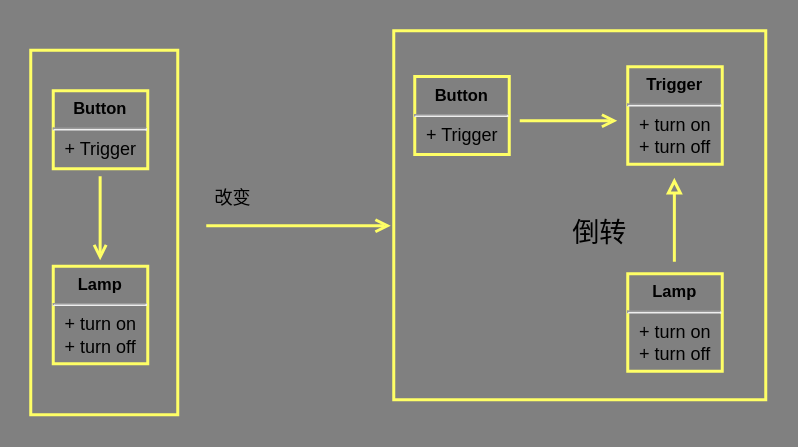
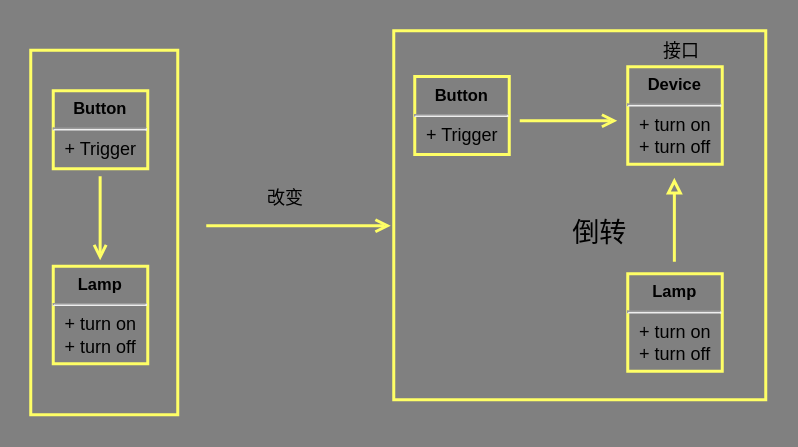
+ <mxCell id="15" value="接口" style="text;html=1;strokeColor=none;fillColor=none;align=center;verticalAlign=middle;whiteSpace=wrap;rounded=0;" vertex="1" parent="1"><mxGeometry x="434" y="24" width="40" height="20" as="geometry" /></mxCell>
- <mxCell id="12" value="&lt;p style=&quot;margin: 6px 0px 0px ; text-align: center ; font-size: 11px&quot;&gt;&lt;b&gt;&lt;font style=&quot;font-size: 11px&quot;&gt;Trigger&lt;/font&gt;&lt;/b&gt;&lt;/p&gt;&lt;hr style=&quot;font-size: 11px&quot;&gt;&lt;p style=&quot;margin: 0px ; margin-left: 8px&quot;&gt;+ turn on&lt;/p&gt;&lt;p style=&quot;margin: 0px ; margin-left: 8px&quot;&gt;+ turn off&lt;/p&gt;" style="align=left;overflow=fill;html=1;dropTarget=0;strokeColor=#FFFF66;strokeWidth=2;fillColor=#808080;" vertex="1" parent="1"><mxGeometry x="418" y="44" width="63" height="65" as="geometry" /></mxCell>
+ <mxCell id="12" value="&lt;p style=&quot;margin: 6px 0px 0px ; text-align: center ; font-size: 11px&quot;&gt;&lt;b&gt;&lt;font style=&quot;font-size: 11px&quot;&gt;Device&lt;/font&gt;&lt;/b&gt;&lt;/p&gt;&lt;hr style=&quot;font-size: 11px&quot;&gt;&lt;p style=&quot;margin: 0px ; margin-left: 8px&quot;&gt;+ turn on&lt;/p&gt;&lt;p style=&quot;margin: 0px ; margin-left: 8px&quot;&gt;+ turn off&lt;/p&gt;" style="align=left;overflow=fill;html=1;dropTarget=0;strokeColor=#FFFF66;strokeWidth=2;fillColor=#808080;" vertex="1" parent="1"><mxGeometry x="418" y="44" width="63" height="65" as="geometry" /></mxCell>
- <mxCell id="13" value="改变" style="text;html=1;strokeColor=none;fillColor=none;align=center;verticalAlign=middle;whiteSpace=wrap;rounded=0;" vertex="1" parent="1"><mxGeometry x="135" y="122" width="40" height="20" as="geometry" /></mxCell>
+ <mxCell id="13" value="改变" style="text;html=1;strokeColor=none;fillColor=none;align=center;verticalAlign=middle;whiteSpace=wrap;rounded=0;" vertex="1" parent="1"><mxGeometry x="170" y="122" width="40" height="20" as="geometry" /></mxCell>
